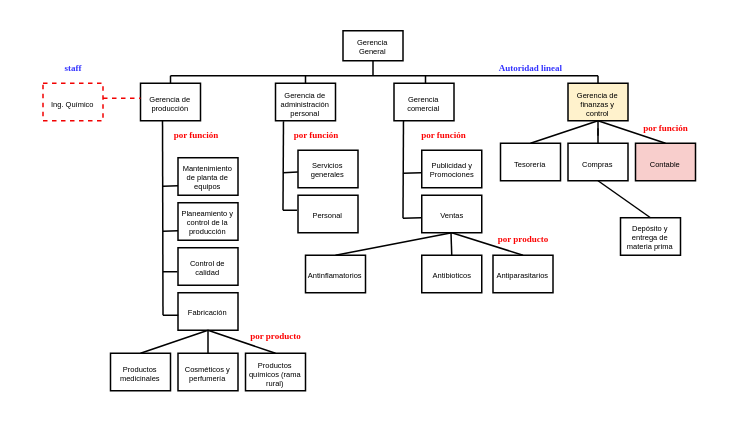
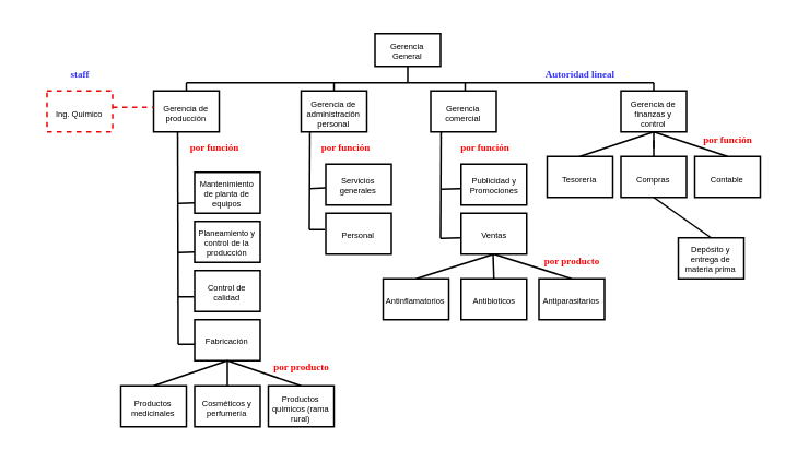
- <mxCell id="12" value="Gerencia de finanzas y control" style="rounded=0;whiteSpace=wrap;html=1;fontSize=5;fillColor=#fff2cc;" parent="1" vertex="1"><mxGeometry x="378" y="55" width="40" height="25" as="geometry" /></mxCell>
+ <mxCell id="12" value="Gerencia de finanzas y control" style="rounded=0;whiteSpace=wrap;html=1;fontSize=5;" parent="1" vertex="1"><mxGeometry x="378" y="55" width="40" height="25" as="geometry" /></mxCell>
- <mxCell id="4" value="Contable" style="rounded=0;whiteSpace=wrap;html=1;fontSize=5;fillColor=#f8cecc;" parent="1" vertex="1"><mxGeometry x="423" y="95" width="40" height="25" as="geometry" /></mxCell>
+ <mxCell id="4" value="Contable" style="rounded=0;whiteSpace=wrap;html=1;fontSize=5;" parent="1" vertex="1"><mxGeometry x="423" y="95" width="40" height="25" as="geometry" /></mxCell>
- <mxCell id="30" value="Antinflamatorios" style="rounded=0;whiteSpace=wrap;html=1;fontSize=5;" parent="1" vertex="1"><mxGeometry x="203" y="169.66" width="40" height="25" as="geometry" /></mxCell>
+ <mxCell id="30" value="Antinflamatorios" style="rounded=0;whiteSpace=wrap;html=1;fontSize=5;" parent="1" vertex="1"><mxGeometry x="233" y="169.66" width="40" height="25" as="geometry" /></mxCell>
